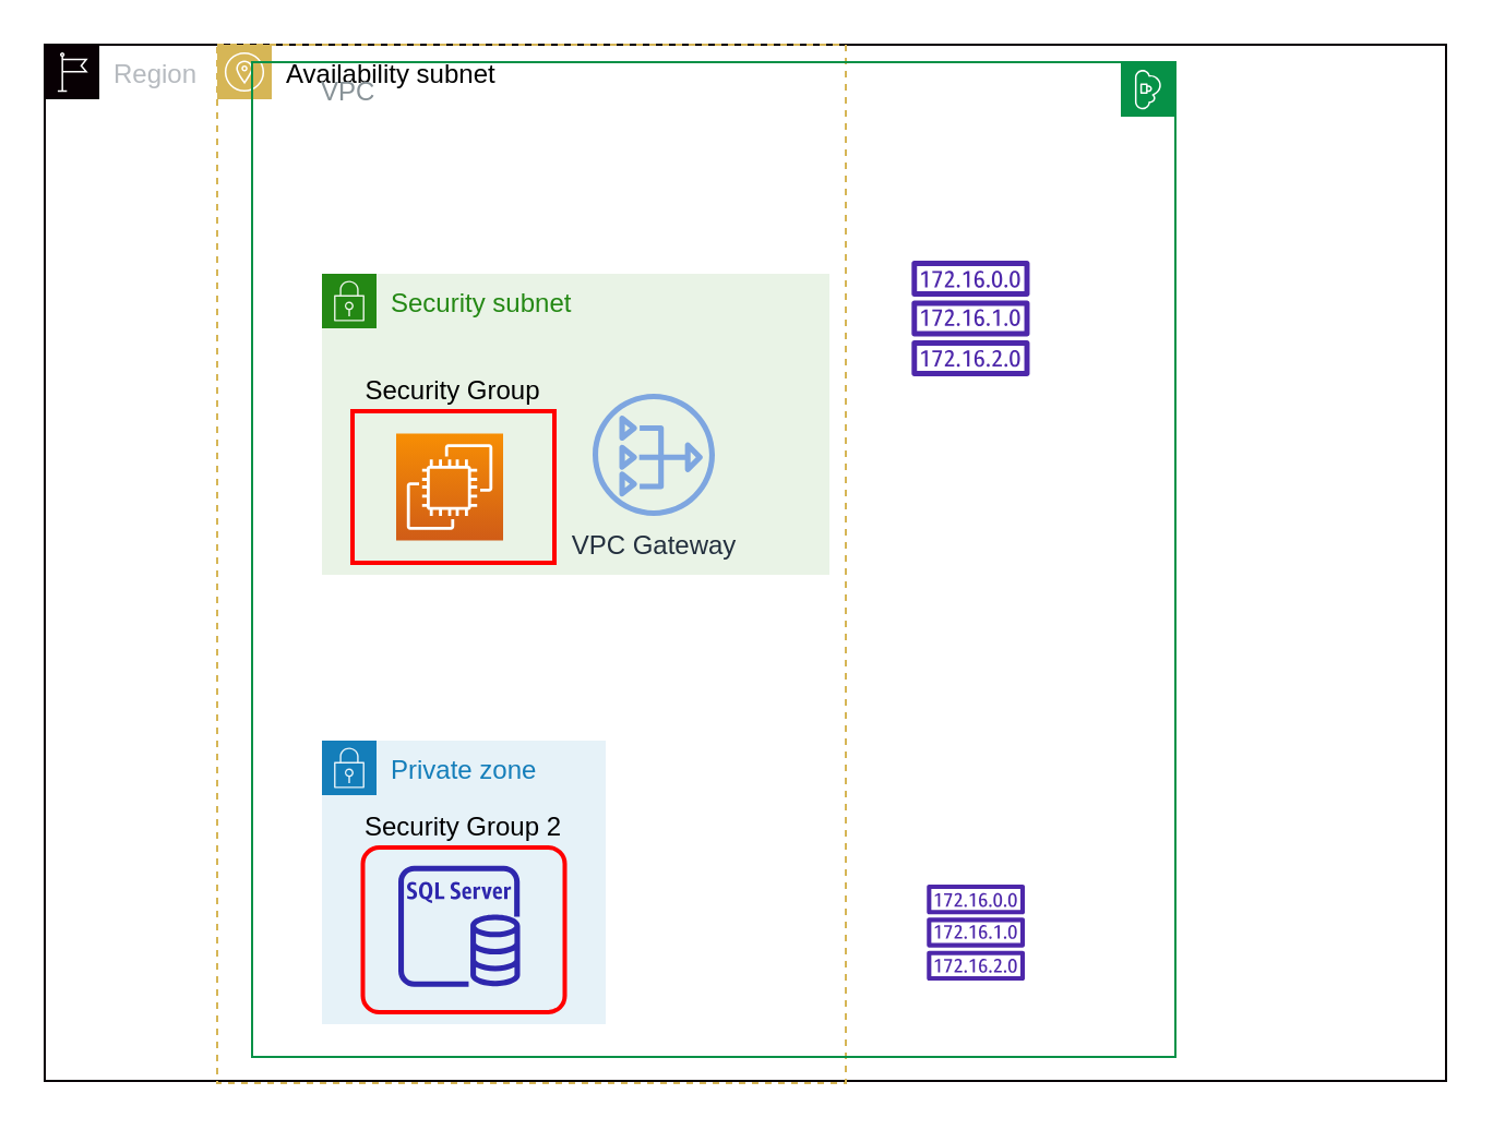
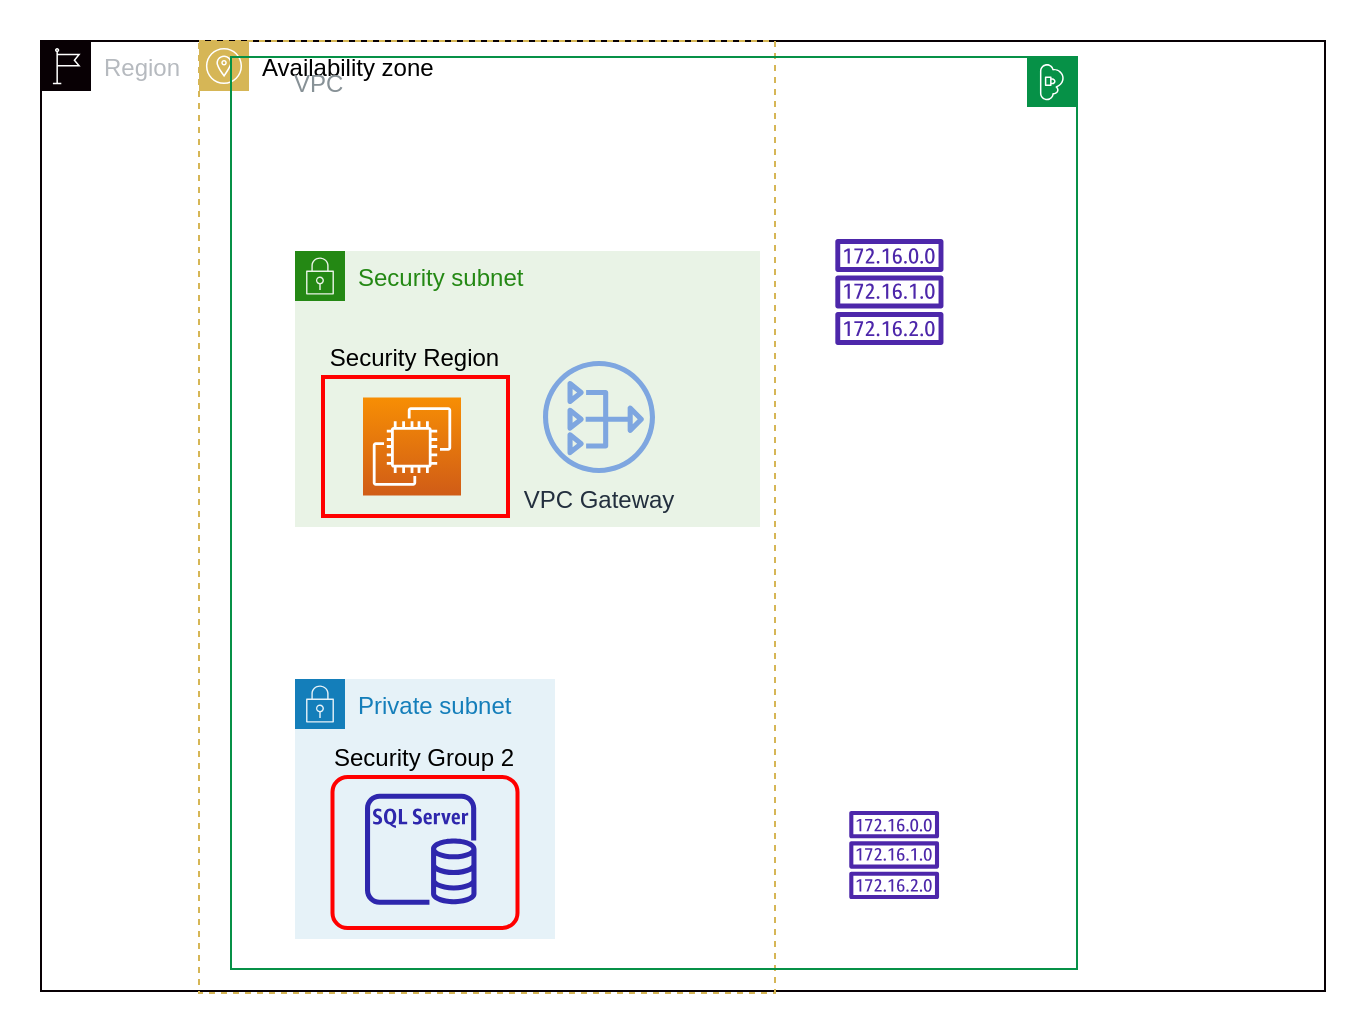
- <mxCell id="3" value="Availability subnet" style="sketch=0;outlineConnect=0;html=1;whiteSpace=wrap;fontSize=12;fontStyle=0;shape=mxgraph.aws4.group;grIcon=mxgraph.aws4.group_availability_zone;strokeColor=#d6b656;fillColor=none;verticalAlign=top;align=left;spacingLeft=30;dashed=1;" parent="1" vertex="1"><mxGeometry x="99" y="20" width="288" height="476" as="geometry" /></mxCell>
+ <mxCell id="3" value="Availability zone" style="sketch=0;outlineConnect=0;html=1;whiteSpace=wrap;fontSize=12;fontStyle=0;shape=mxgraph.aws4.group;grIcon=mxgraph.aws4.group_availability_zone;strokeColor=#d6b656;fillColor=none;verticalAlign=top;align=left;spacingLeft=30;dashed=1;" parent="1" vertex="1"><mxGeometry x="99" y="20" width="288" height="476" as="geometry" /></mxCell>
- <mxCell id="10" value="Security Group" style="rounded=1;arcSize=0;strokeColor=#ff0000;fillColor=none;gradientColor=none;strokeWidth=2;labelPosition=center;verticalLabelPosition=top;align=center;verticalAlign=bottom;" parent="8" vertex="1"><mxGeometry x="14" y="63" width="92.5" height="69.5" as="geometry" /></mxCell>
+ <mxCell id="10" value="Security Region" style="rounded=1;arcSize=0;strokeColor=#ff0000;fillColor=none;gradientColor=none;strokeWidth=2;labelPosition=center;verticalLabelPosition=top;align=center;verticalAlign=bottom;" parent="8" vertex="1"><mxGeometry x="14" y="63" width="92.5" height="69.5" as="geometry" /></mxCell>
- <mxCell id="5" value="Private zone" style="points=[[0,0],[0.25,0],[0.5,0],[0.75,0],[1,0],[1,0.25],[1,0.5],[1,0.75],[1,1],[0.75,1],[0.5,1],[0.25,1],[0,1],[0,0.75],[0,0.5],[0,0.25]];outlineConnect=0;gradientColor=none;html=1;whiteSpace=wrap;fontSize=12;fontStyle=0;container=1;pointerEvents=0;collapsible=0;recursiveResize=0;shape=mxgraph.aws4.group;grIcon=mxgraph.aws4.group_security_group;grStroke=0;strokeColor=#147EBA;fillColor=#E6F2F8;verticalAlign=top;align=left;spacingLeft=30;fontColor=#147EBA;dashed=0;" parent="1" vertex="1"><mxGeometry x="147" y="339" width="130" height="130" as="geometry" /></mxCell>
+ <mxCell id="5" value="Private subnet" style="points=[[0,0],[0.25,0],[0.5,0],[0.75,0],[1,0],[1,0.25],[1,0.5],[1,0.75],[1,1],[0.75,1],[0.5,1],[0.25,1],[0,1],[0,0.75],[0,0.5],[0,0.25]];outlineConnect=0;gradientColor=none;html=1;whiteSpace=wrap;fontSize=12;fontStyle=0;container=1;pointerEvents=0;collapsible=0;recursiveResize=0;shape=mxgraph.aws4.group;grIcon=mxgraph.aws4.group_security_group;grStroke=0;strokeColor=#147EBA;fillColor=#E6F2F8;verticalAlign=top;align=left;spacingLeft=30;fontColor=#147EBA;dashed=0;" parent="1" vertex="1"><mxGeometry x="147" y="339" width="130" height="130" as="geometry" /></mxCell>
